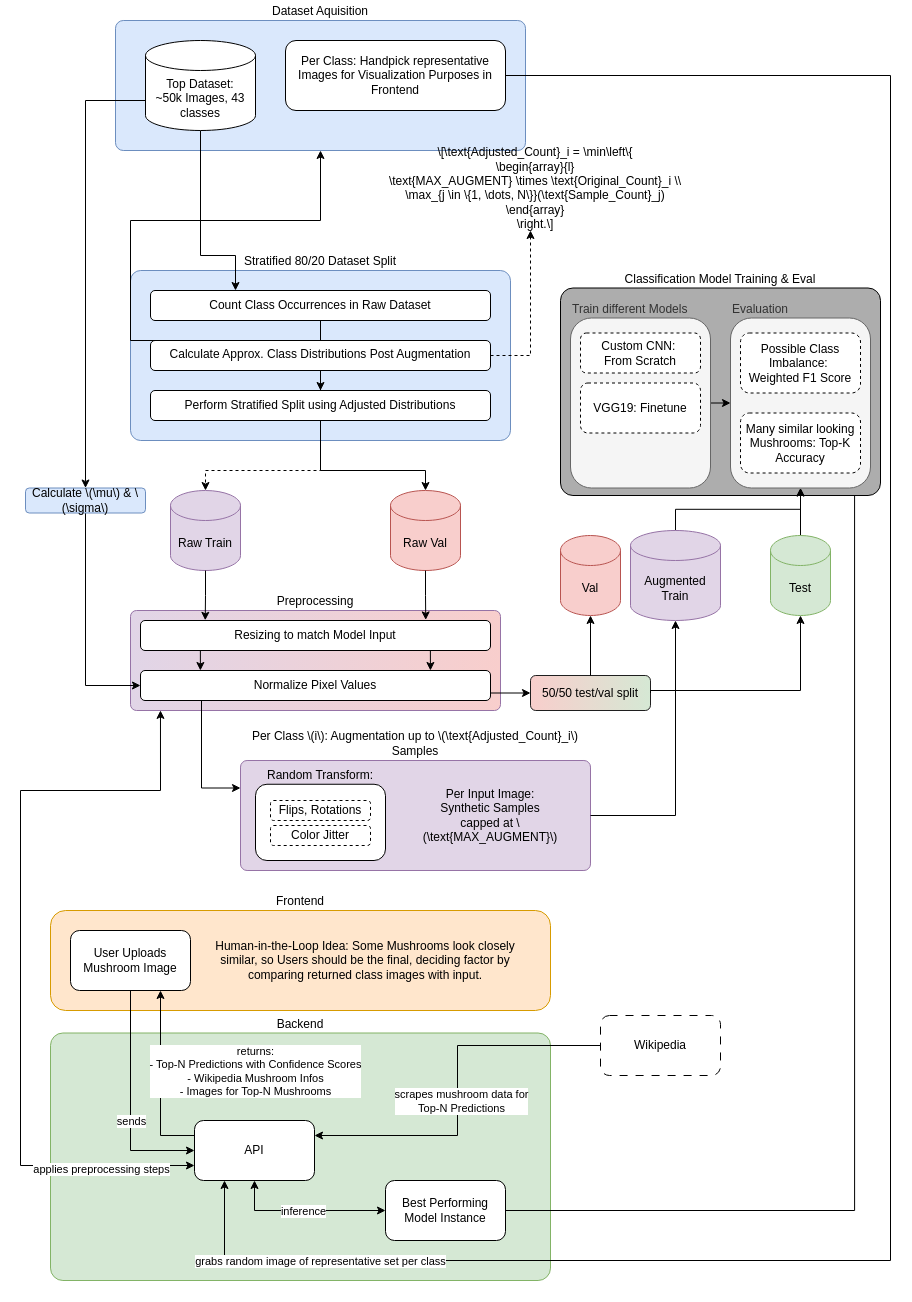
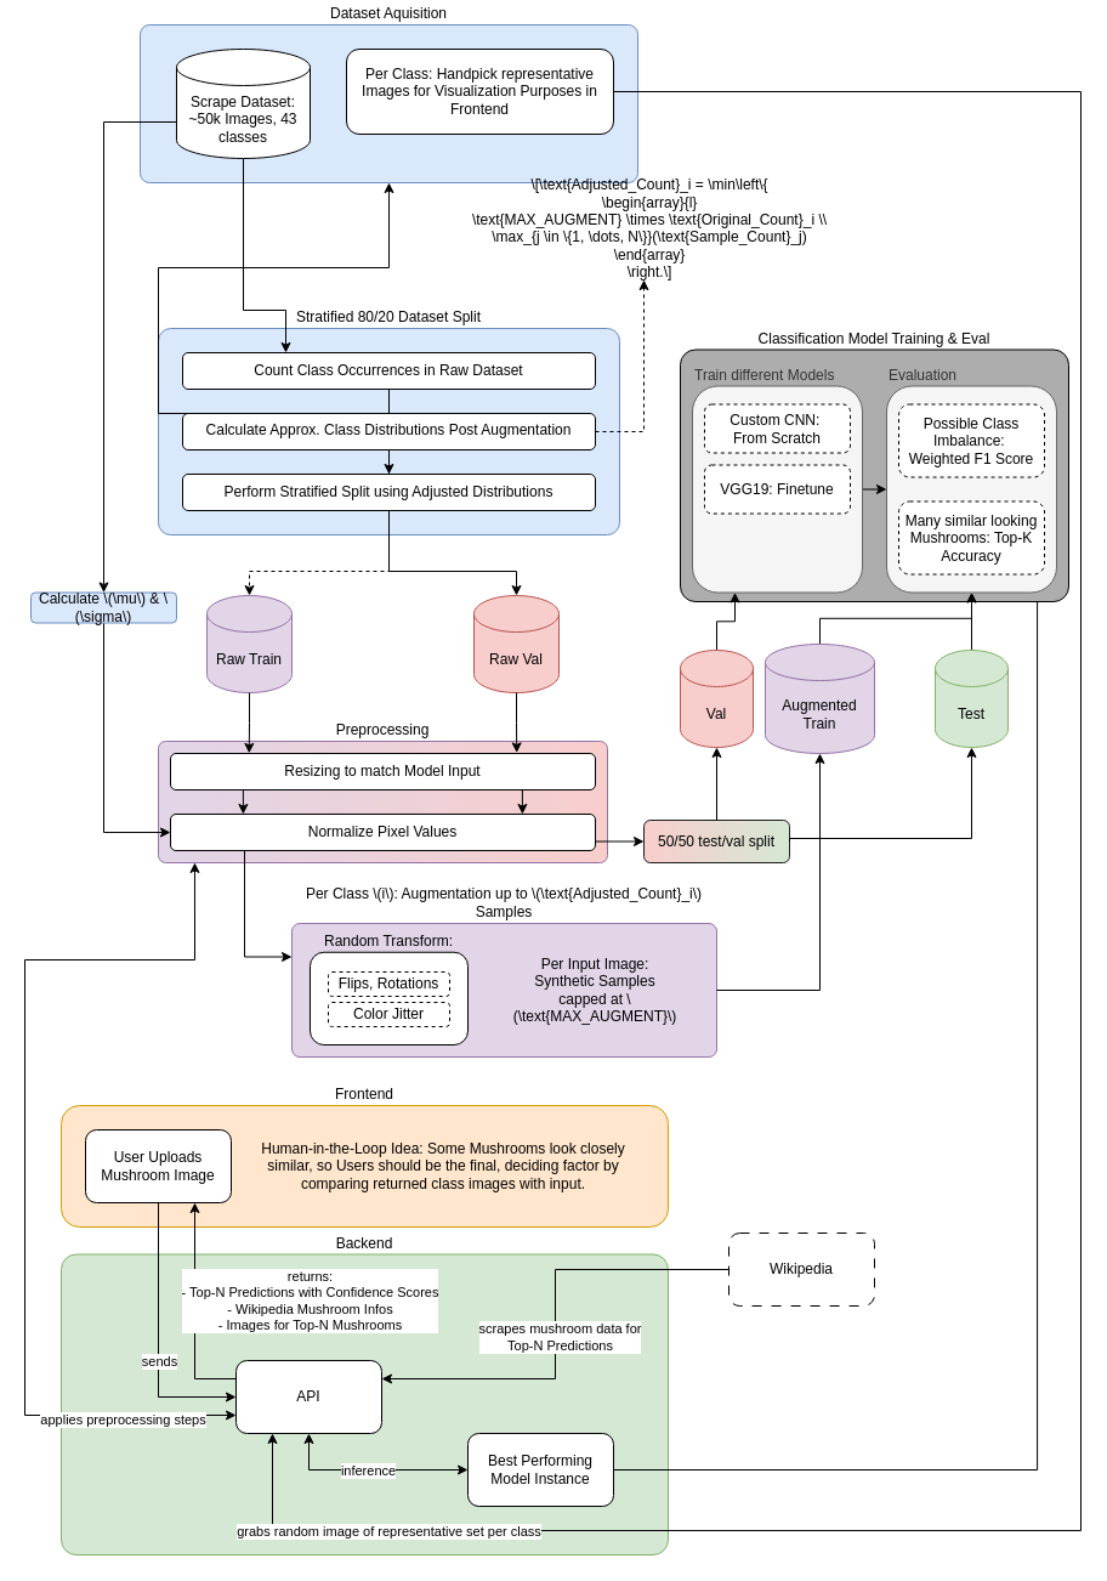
- <mxCell id="68" value="&lt;div&gt;Top Dataset:&lt;/div&gt;&lt;div&gt;~50k Images, 43 classes&lt;br&gt;&lt;/div&gt;" style="shape=cylinder3;whiteSpace=wrap;html=1;boundedLbl=1;backgroundOutline=1;size=15;" parent="1" vertex="1"><mxGeometry x="145" y="40" width="110" height="90" as="geometry" /></mxCell>
+ <mxCell id="68" value="&lt;div&gt;Scrape Dataset:&lt;/div&gt;&lt;div&gt;~50k Images, 43 classes&lt;br&gt;&lt;/div&gt;" style="shape=cylinder3;whiteSpace=wrap;html=1;boundedLbl=1;backgroundOutline=1;size=15;" parent="1" vertex="1"><mxGeometry x="145" y="40" width="110" height="90" as="geometry" /></mxCell>
- <mxCell id="44" value="VGG19: Finetune" style="rounded=1;whiteSpace=wrap;html=1;dashed=1;" parent="1" vertex="1"><mxGeometry x="580" y="382.5" width="120" height="50" as="geometry" /></mxCell>
+ <mxCell id="44" value="VGG19: Finetune" style="rounded=1;whiteSpace=wrap;html=1;dashed=1;" parent="1" vertex="1"><mxGeometry x="580" y="382.5" width="120" height="40" as="geometry" /></mxCell>
+ <mxCell id="36" style="edgeStyle=orthogonalEdgeStyle;rounded=0;orthogonalLoop=1;jettySize=auto;html=1;exitX=0.5;exitY=0;exitDx=0;exitDy=0;exitPerimeter=0;entryX=0.25;entryY=1;entryDx=0;entryDy=0;" parent="1" source="37" target="42" edge="1"><mxGeometry relative="1" as="geometry" /></mxCell>
